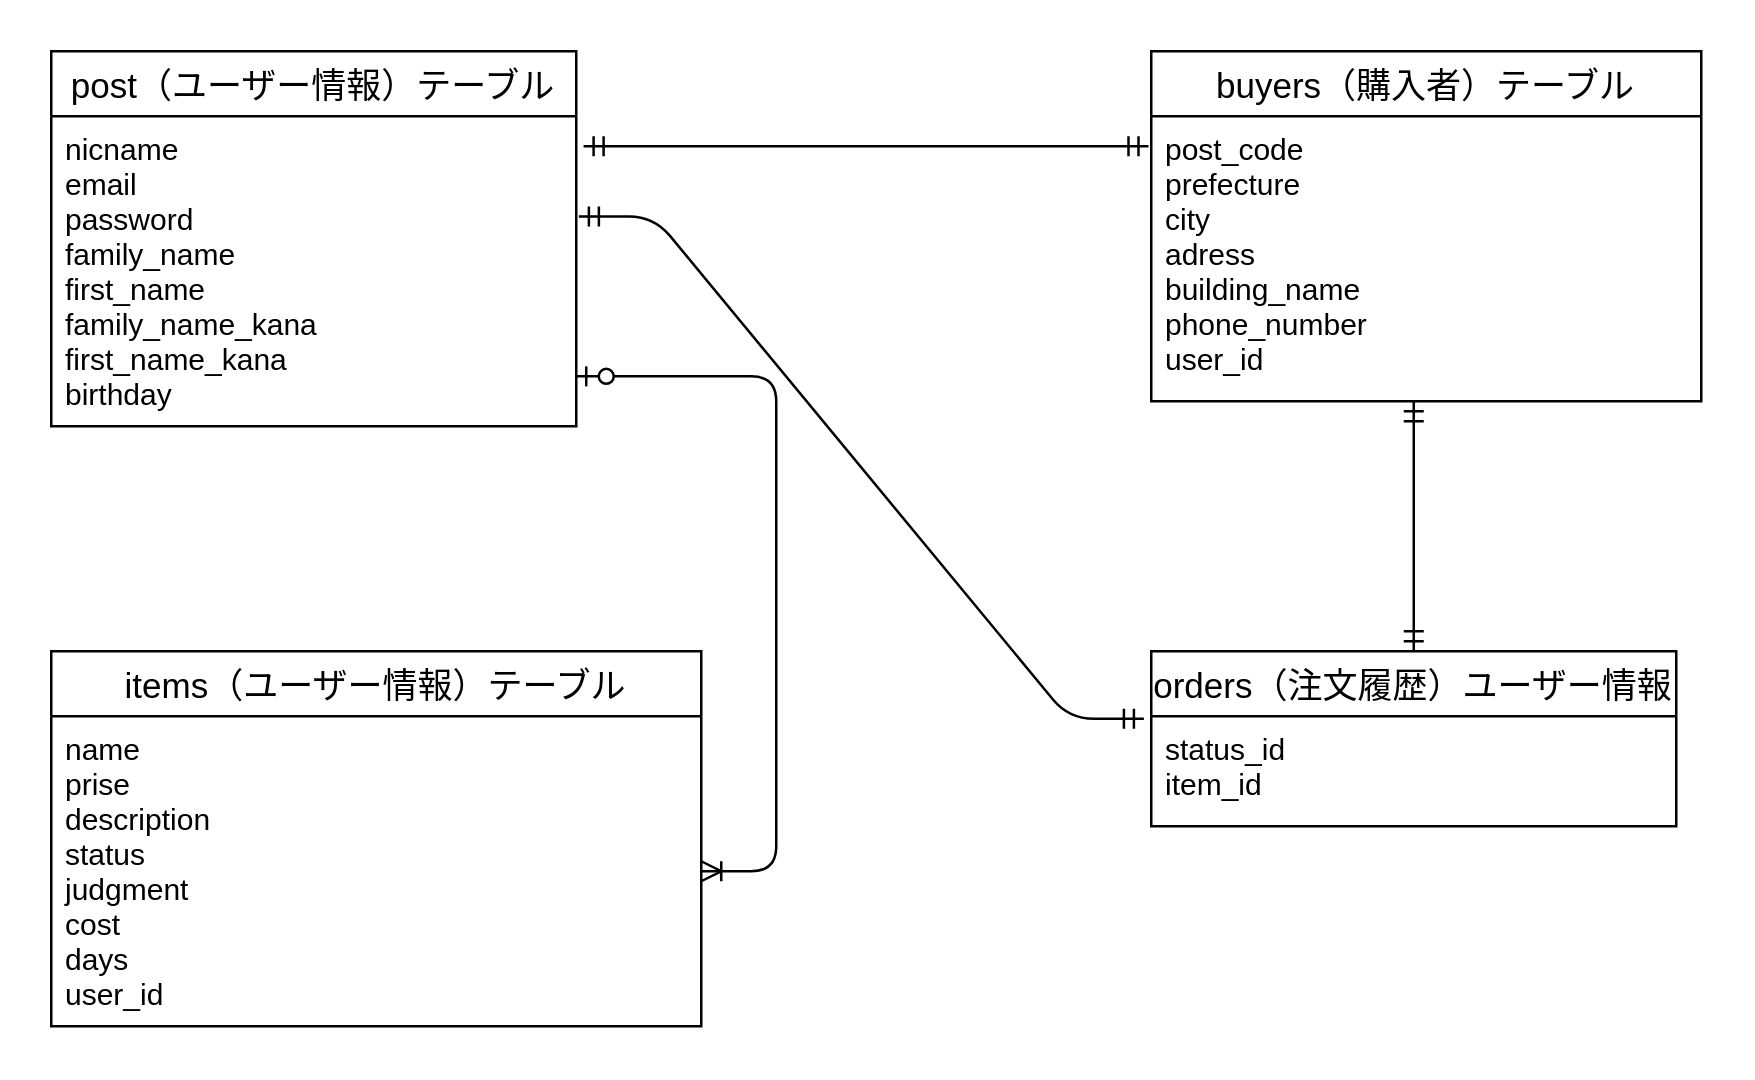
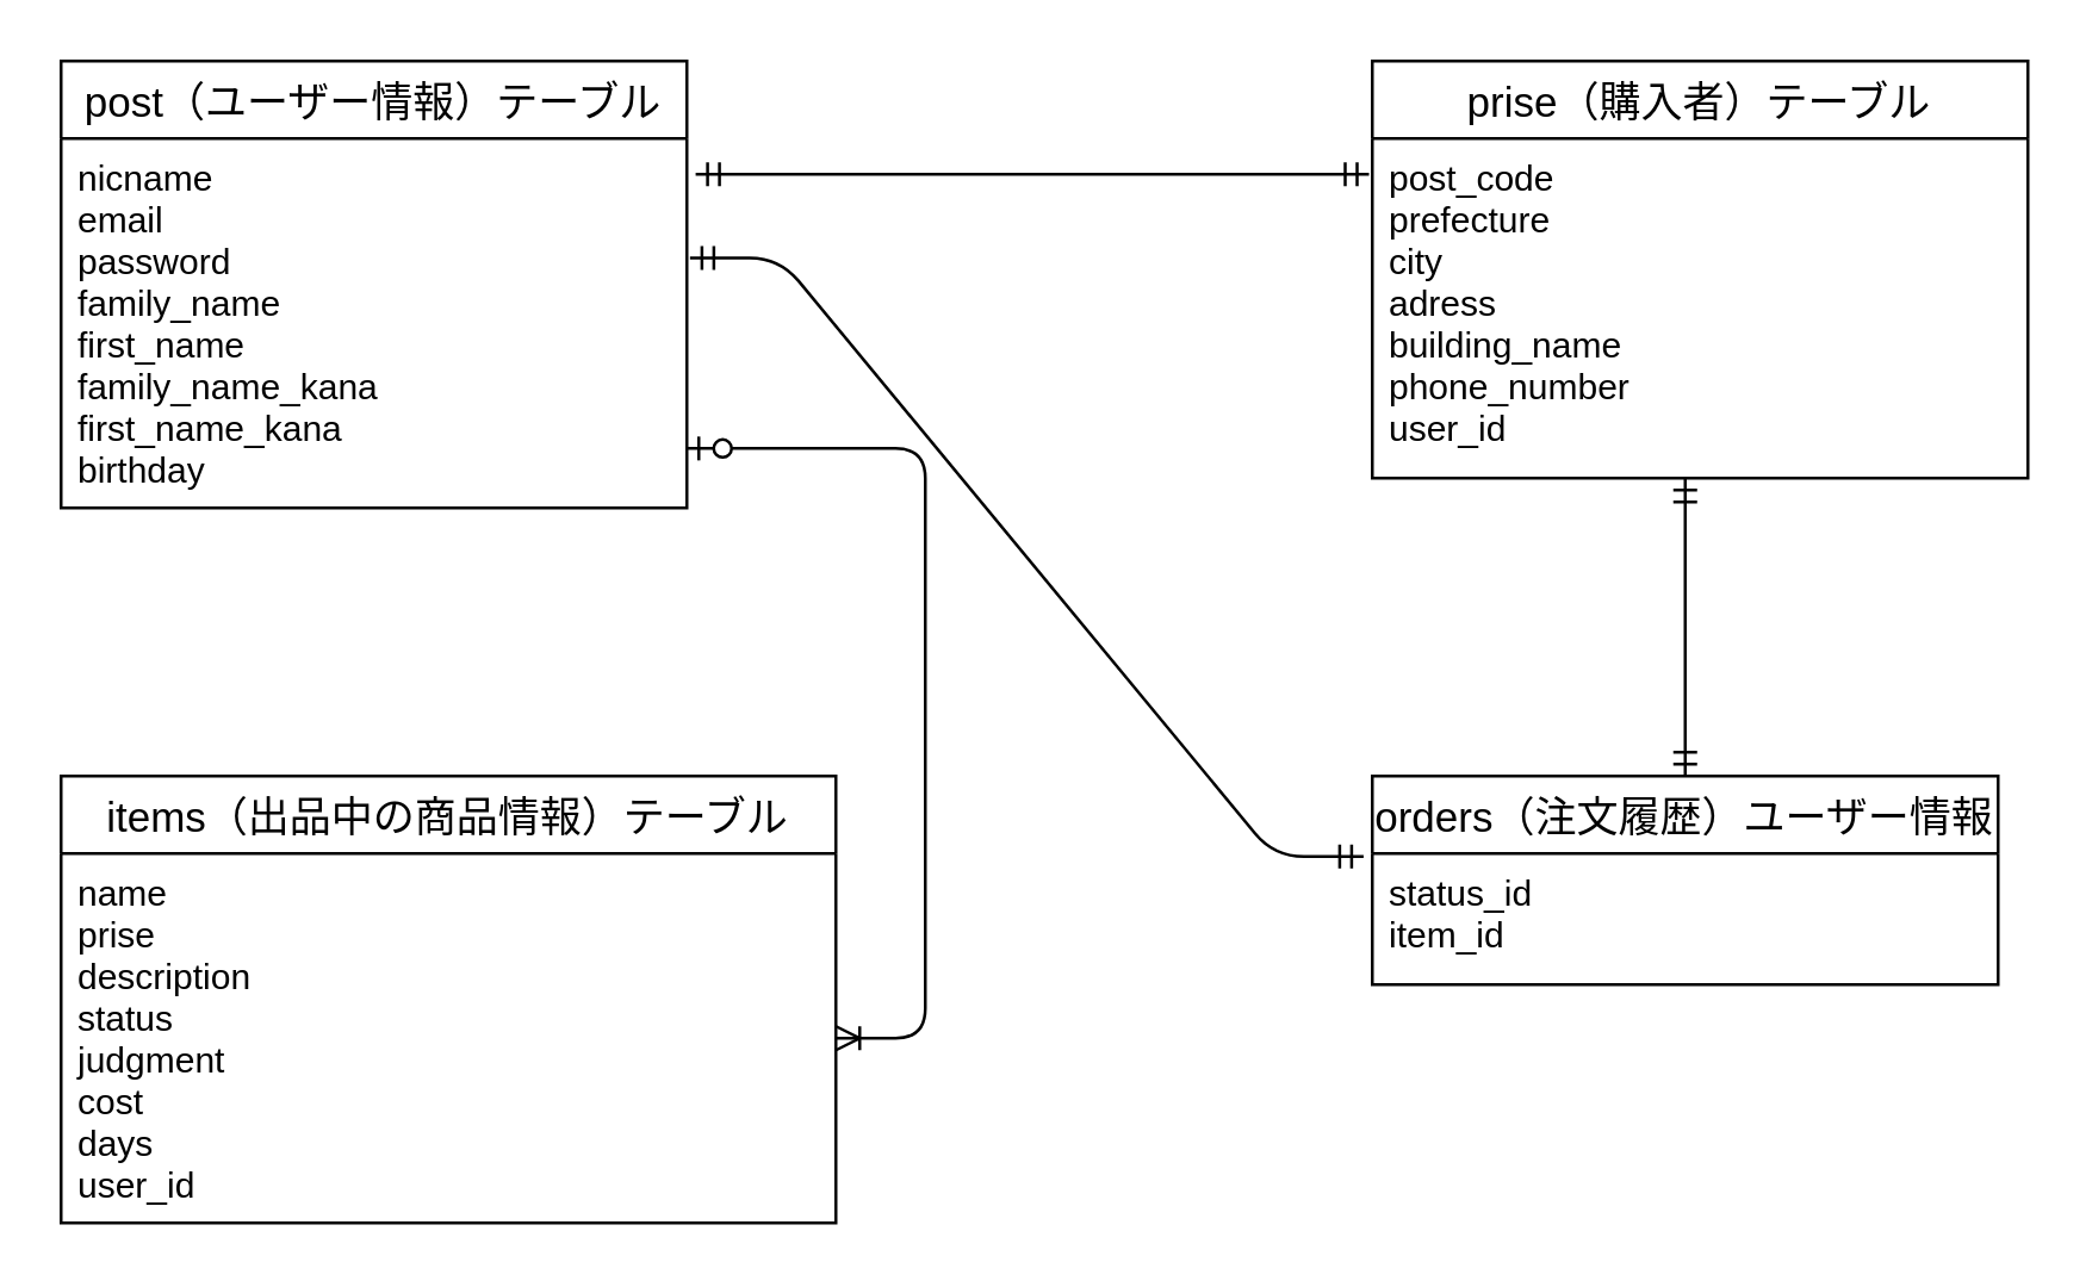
- <mxCell id="4" value="buyers（購入者）テーブル" style="swimlane;fontStyle=0;childLayout=stackLayout;horizontal=1;startSize=26;horizontalStack=0;resizeParent=1;resizeParentMax=0;resizeLast=0;collapsible=1;marginBottom=0;align=center;fontSize=14;" parent="1" vertex="1"><mxGeometry x="460" y="20" width="220" height="140" as="geometry" /></mxCell>
+ <mxCell id="4" value="prise（購入者）テーブル" style="swimlane;fontStyle=0;childLayout=stackLayout;horizontal=1;startSize=26;horizontalStack=0;resizeParent=1;resizeParentMax=0;resizeLast=0;collapsible=1;marginBottom=0;align=center;fontSize=14;" parent="1" vertex="1"><mxGeometry x="460" y="20" width="220" height="140" as="geometry" /></mxCell>
- <mxCell id="6" value="items（ユーザー情報）テーブル" style="swimlane;fontStyle=0;childLayout=stackLayout;horizontal=1;startSize=26;horizontalStack=0;resizeParent=1;resizeParentMax=0;resizeLast=0;collapsible=1;marginBottom=0;align=center;fontSize=14;" parent="1" vertex="1"><mxGeometry x="20" y="260" width="260" height="150" as="geometry" /></mxCell>
+ <mxCell id="6" value="items（出品中の商品情報）テーブル" style="swimlane;fontStyle=0;childLayout=stackLayout;horizontal=1;startSize=26;horizontalStack=0;resizeParent=1;resizeParentMax=0;resizeLast=0;collapsible=1;marginBottom=0;align=center;fontSize=14;" parent="1" vertex="1"><mxGeometry x="20" y="260" width="260" height="150" as="geometry" /></mxCell>
